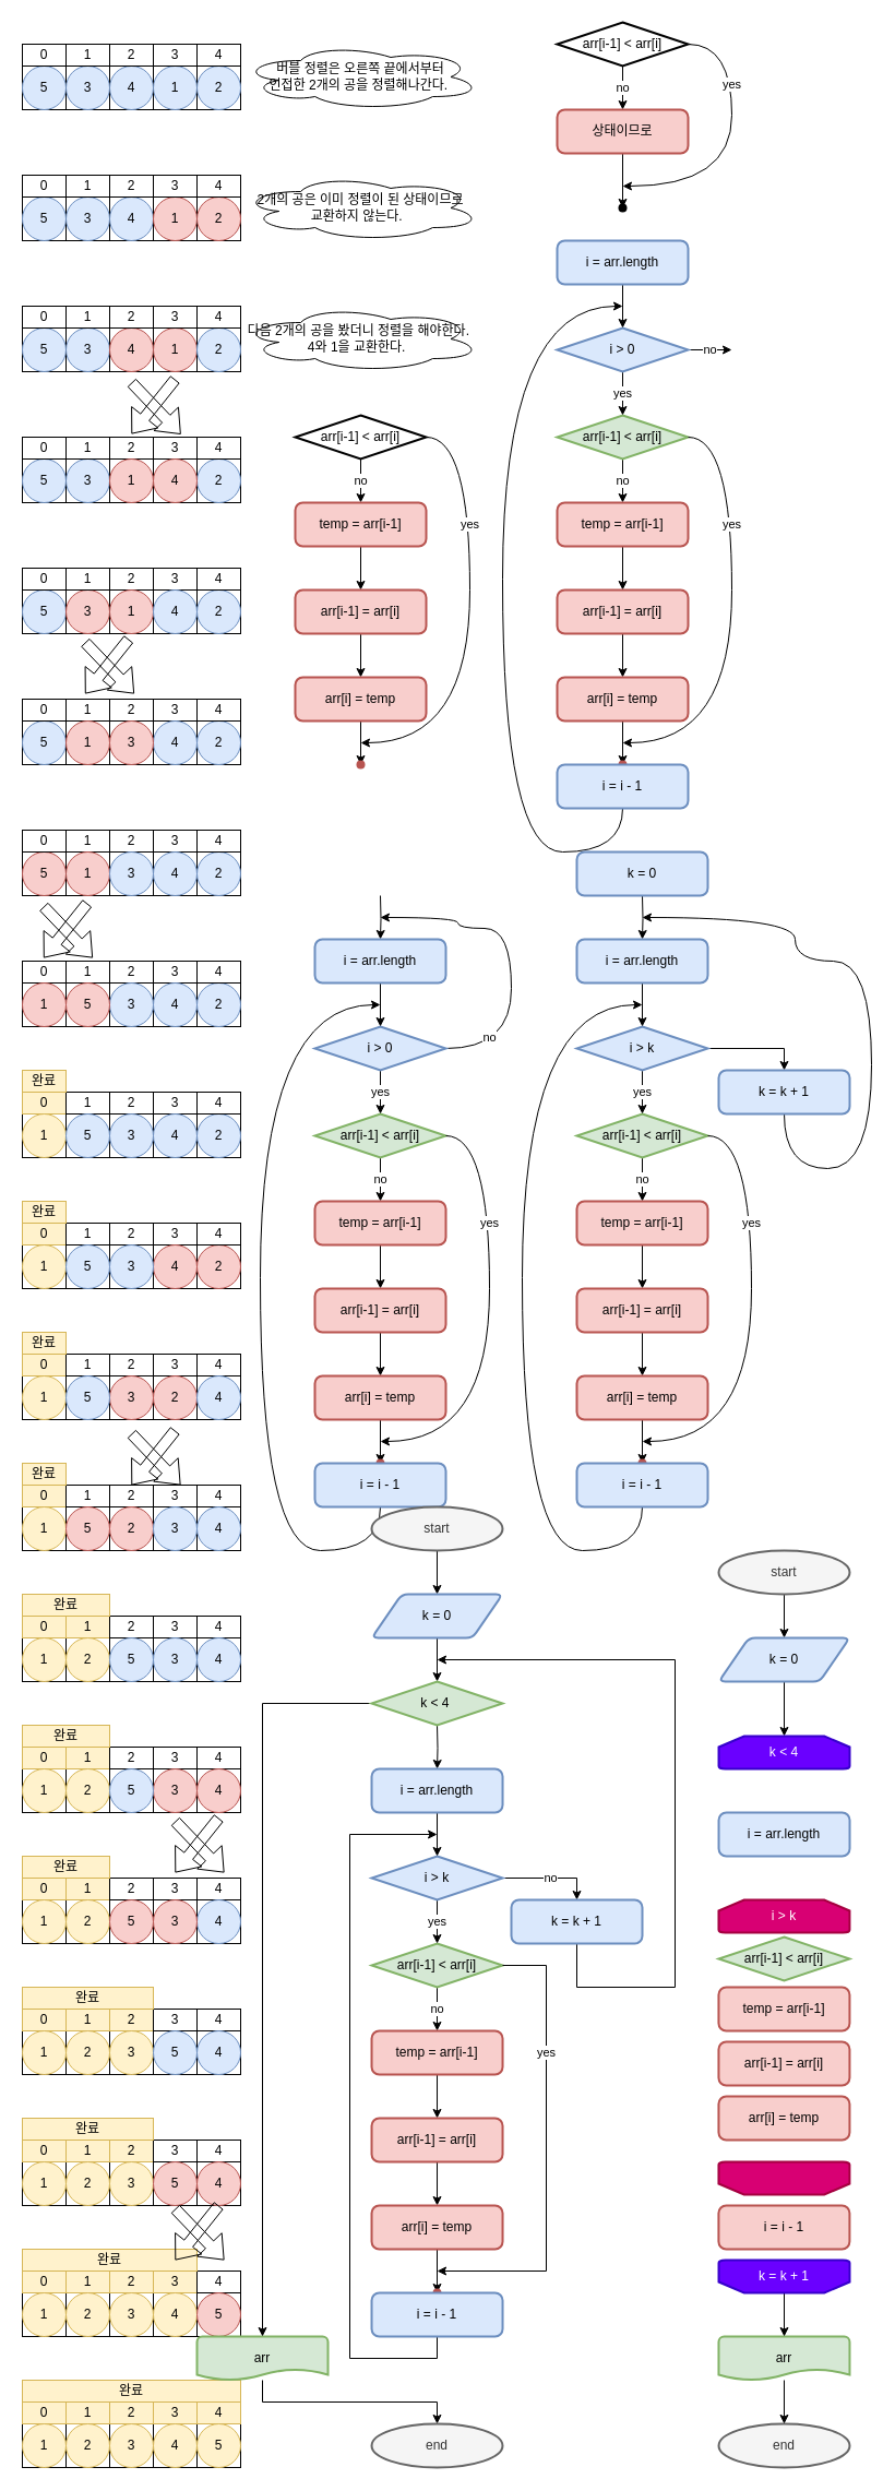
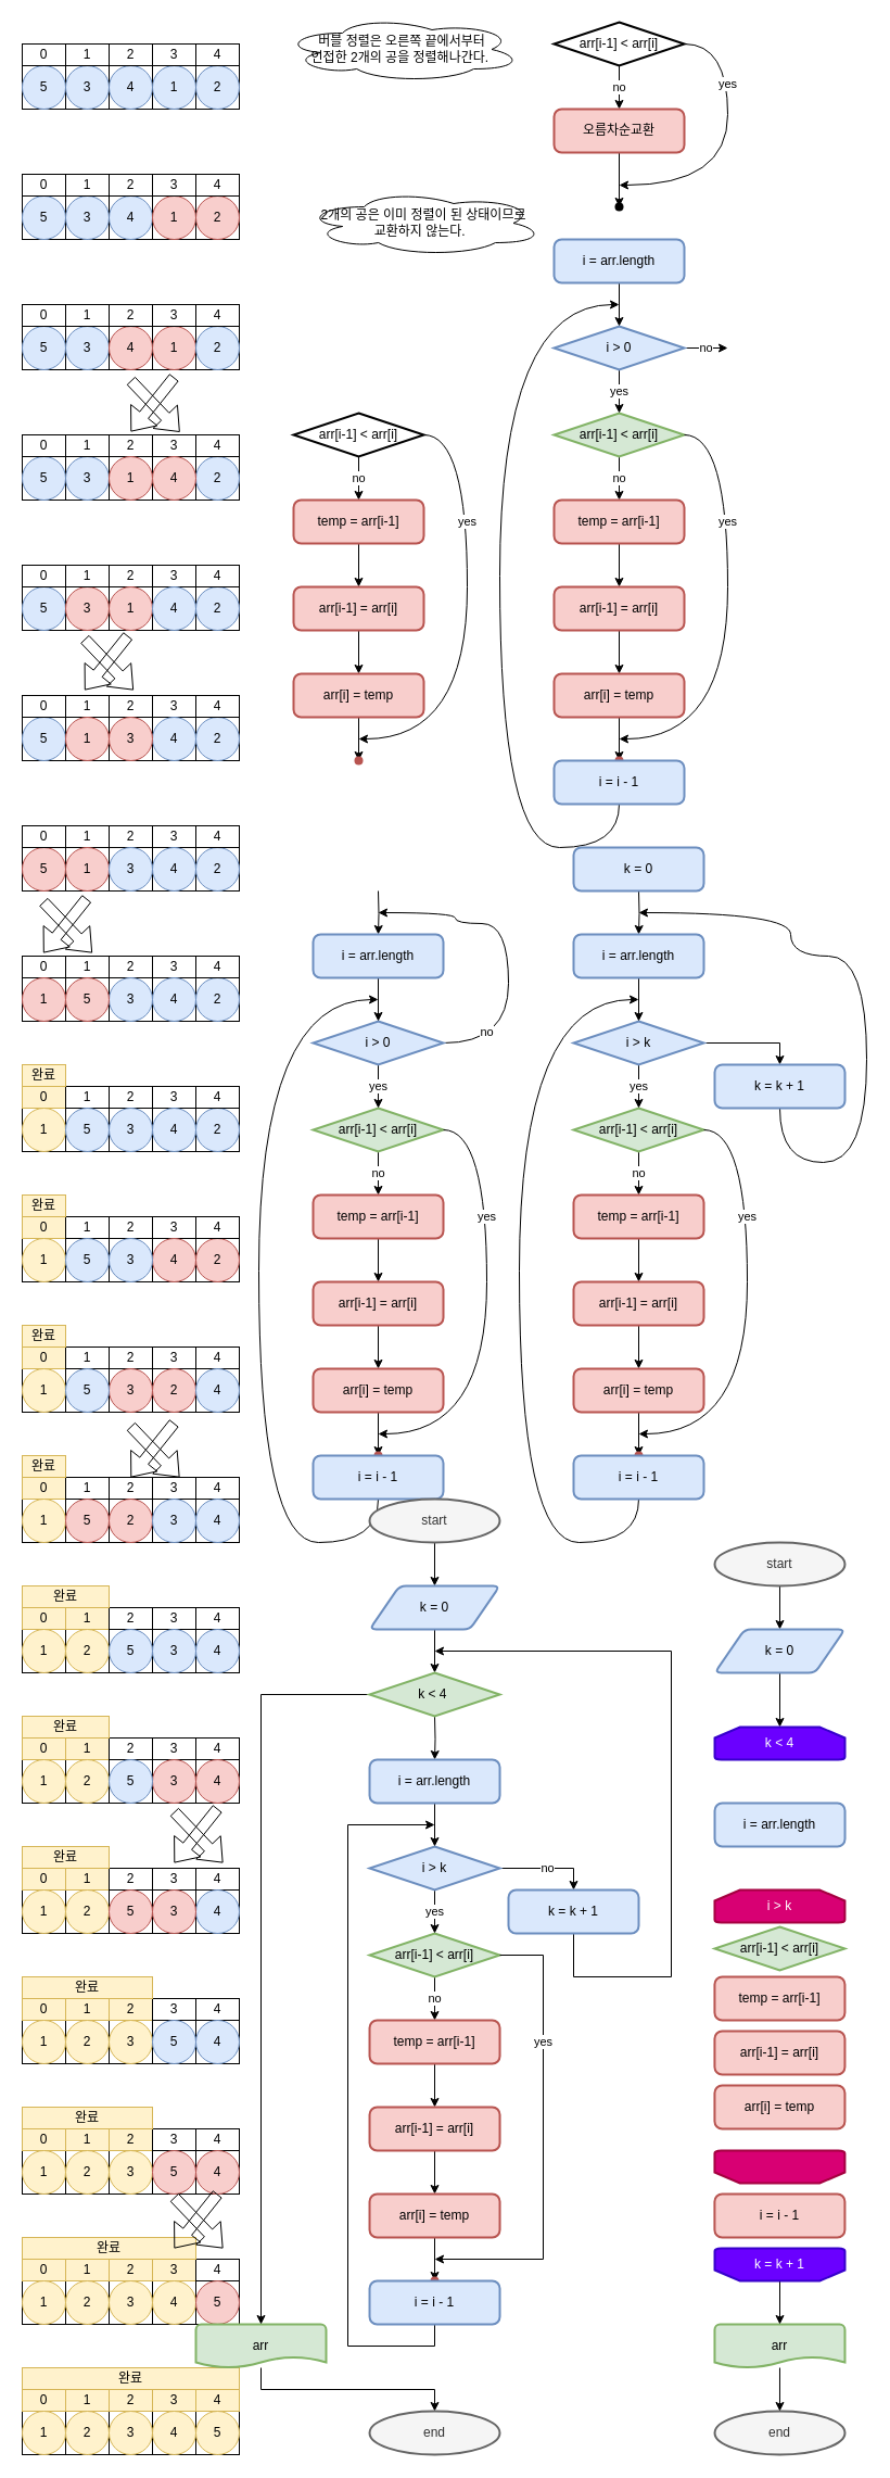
- <mxCell id="32" value="버블 정렬은 오른쪽 끝에서부터&lt;br&gt;인접한 2개의 공을 정렬해나간다.&amp;nbsp;" style="ellipse;shape=cloud;whiteSpace=wrap;html=1;" vertex="1" parent="1"><mxGeometry x="220" y="40" width="220" height="60" as="geometry" /></mxCell>
+ <mxCell id="32" value="버블 정렬은 오른쪽 끝에서부터&lt;br&gt;인접한 2개의 공을 정렬해나간다.&amp;nbsp;" style="ellipse;shape=cloud;whiteSpace=wrap;html=1;" vertex="1" parent="1"><mxGeometry x="260" y="15" width="220" height="60" as="geometry" /></mxCell>
- <mxCell id="317" value="상태이므로" style="rounded=1;whiteSpace=wrap;html=1;absoluteArcSize=1;arcSize=14;strokeWidth=2;fillColor=#f8cecc;strokeColor=#b85450;" vertex="1" parent="1"><mxGeometry x="510" y="100" width="120" height="40" as="geometry" /></mxCell>
+ <mxCell id="317" value="오름차순교환" style="rounded=1;whiteSpace=wrap;html=1;absoluteArcSize=1;arcSize=14;strokeWidth=2;fillColor=#f8cecc;strokeColor=#b85450;" vertex="1" parent="1"><mxGeometry x="510" y="100" width="120" height="40" as="geometry" /></mxCell>
- <mxCell id="33" value="2개의 공은 이미 정렬이 된 상태이므로&lt;br&gt;교환하지 않는다.&amp;nbsp;&amp;nbsp;" style="ellipse;shape=cloud;whiteSpace=wrap;html=1;" vertex="1" parent="1"><mxGeometry x="220" y="160" width="220" height="60" as="geometry" /></mxCell>
+ <mxCell id="33" value="2개의 공은 이미 정렬이 된 상태이므로&lt;br&gt;교환하지 않는다.&amp;nbsp;&amp;nbsp;" style="ellipse;shape=cloud;whiteSpace=wrap;html=1;" vertex="1" parent="1"><mxGeometry x="280" y="175" width="220" height="60" as="geometry" /></mxCell>
- <mxCell id="49" value="다음 2개의 공을 봤더니 정렬을 해야한다.&amp;nbsp;&lt;br&gt;4와 1을 교환한다.&amp;nbsp;&amp;nbsp;" style="ellipse;shape=cloud;whiteSpace=wrap;html=1;" vertex="1" parent="1"><mxGeometry x="220" y="280" width="220" height="60" as="geometry" /></mxCell>
